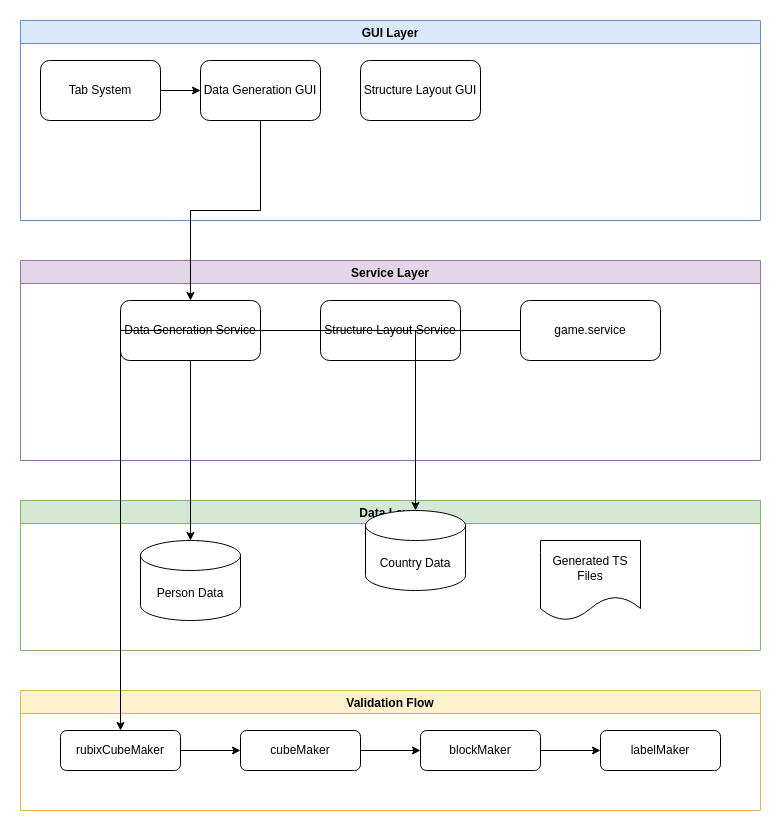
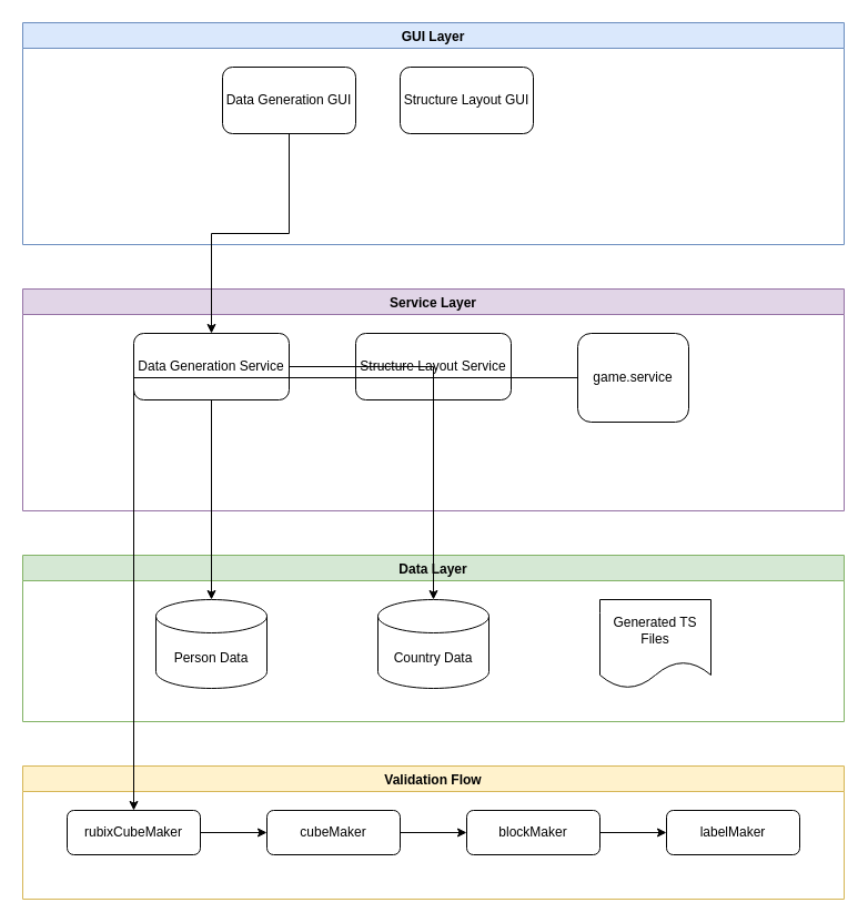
- <mxCell id="3" value="Tab System" style="rounded=1;whiteSpace=wrap;html=1;" vertex="1" parent="2"><mxGeometry x="20" y="40" width="120" height="60" as="geometry" /></mxCell>
- <mxCell id="19" style="edgeStyle=orthogonalEdgeStyle;rounded=0;orthogonalLoop=1;jettySize=auto;html=1;" edge="1" parent="1" source="3" target="4"><mxGeometry relative="1" as="geometry" /></mxCell>
- <mxCell id="9" value="game.service" style="rounded=1;whiteSpace=wrap;html=1;" vertex="1" parent="6"><mxGeometry x="500" y="40" width="140" height="60" as="geometry" /></mxCell>
+ <mxCell id="9" value="game.service" style="rounded=1;whiteSpace=wrap;html=1;" vertex="1" parent="6"><mxGeometry x="500" y="40" width="100" height="80" as="geometry" /></mxCell>
- <mxCell id="12" value="Country Data" style="shape=cylinder3;whiteSpace=wrap;html=1;boundedLbl=1;backgroundOutline=1;size=15;" vertex="1" parent="10"><mxGeometry x="345" y="10" width="100" height="80" as="geometry" /></mxCell>
+ <mxCell id="12" value="Country Data" style="shape=cylinder3;whiteSpace=wrap;html=1;boundedLbl=1;backgroundOutline=1;size=15;" vertex="1" parent="10"><mxGeometry x="320" y="40" width="100" height="80" as="geometry" /></mxCell>
